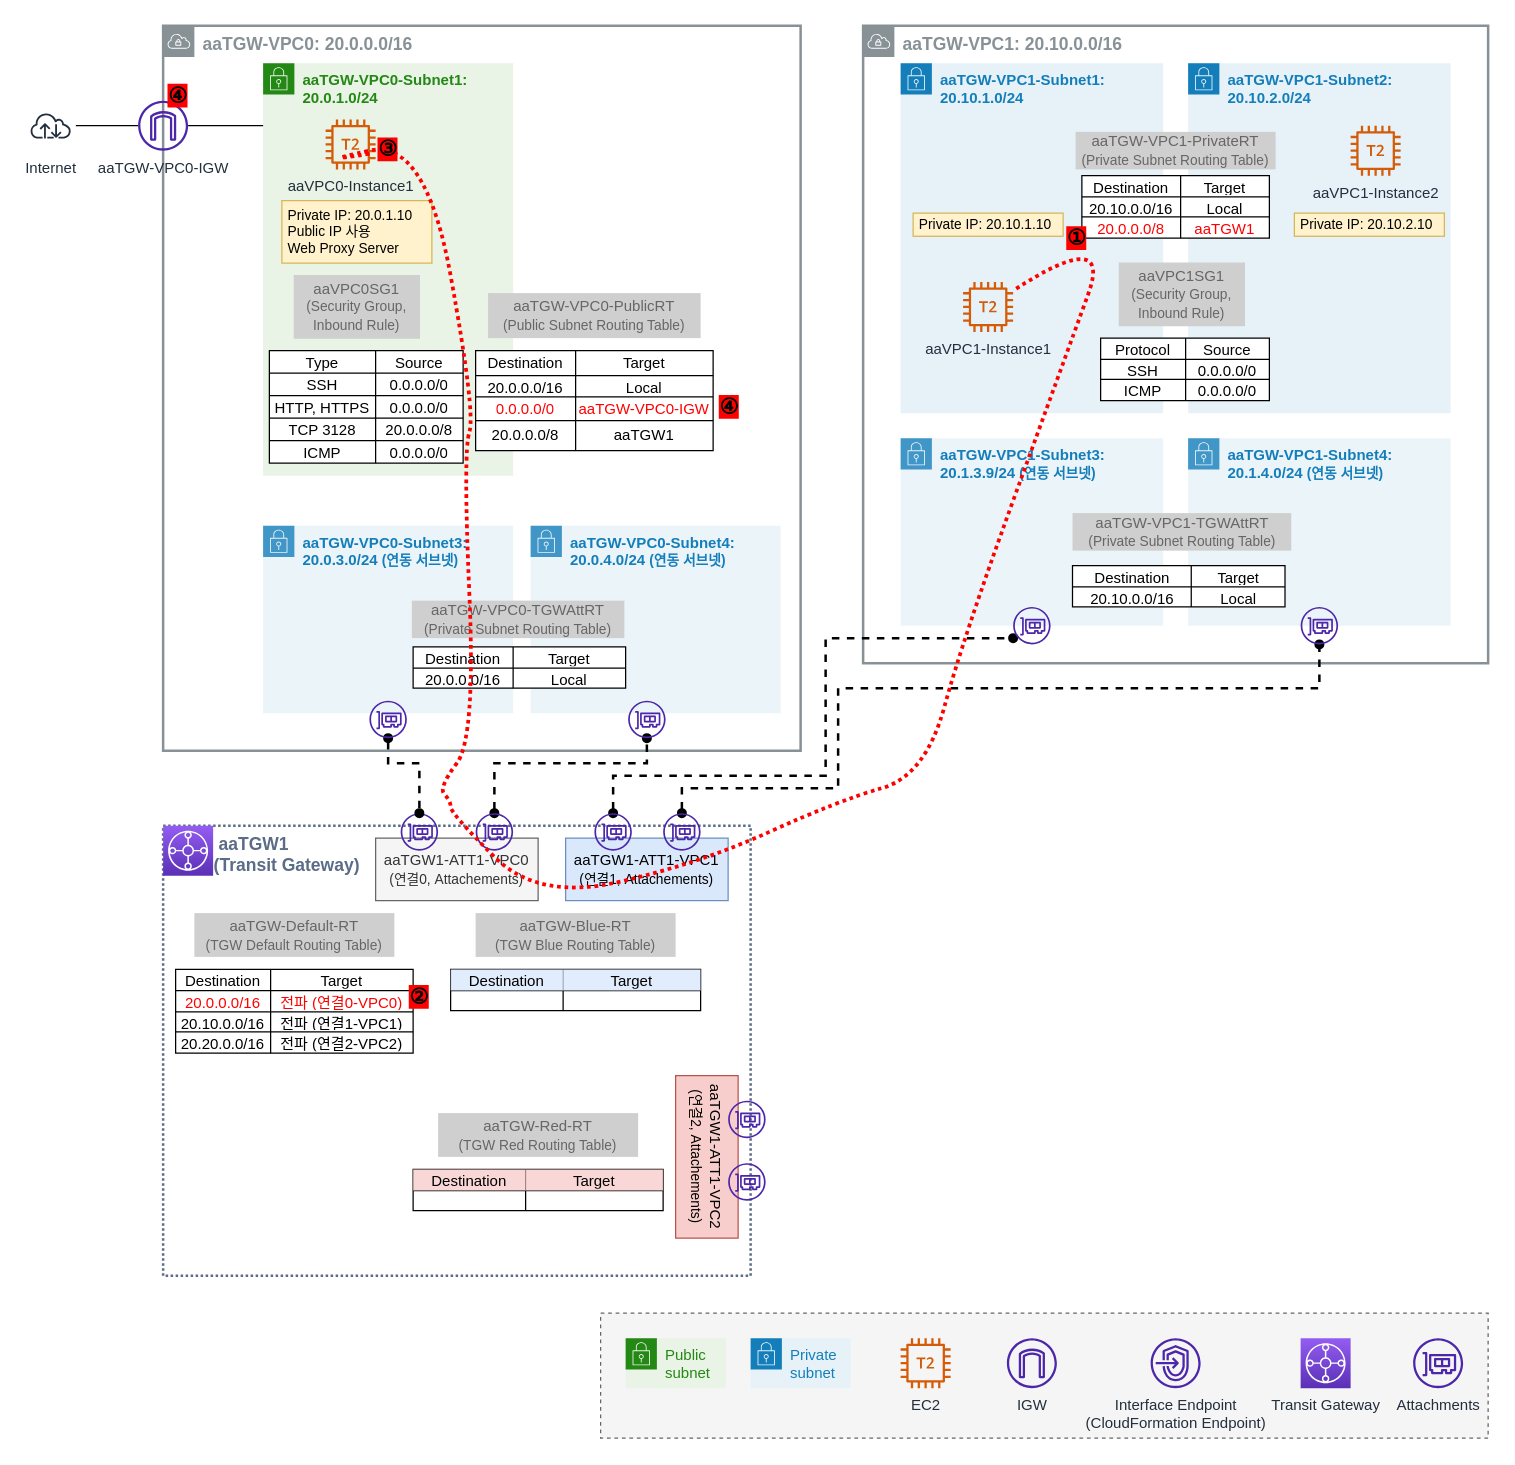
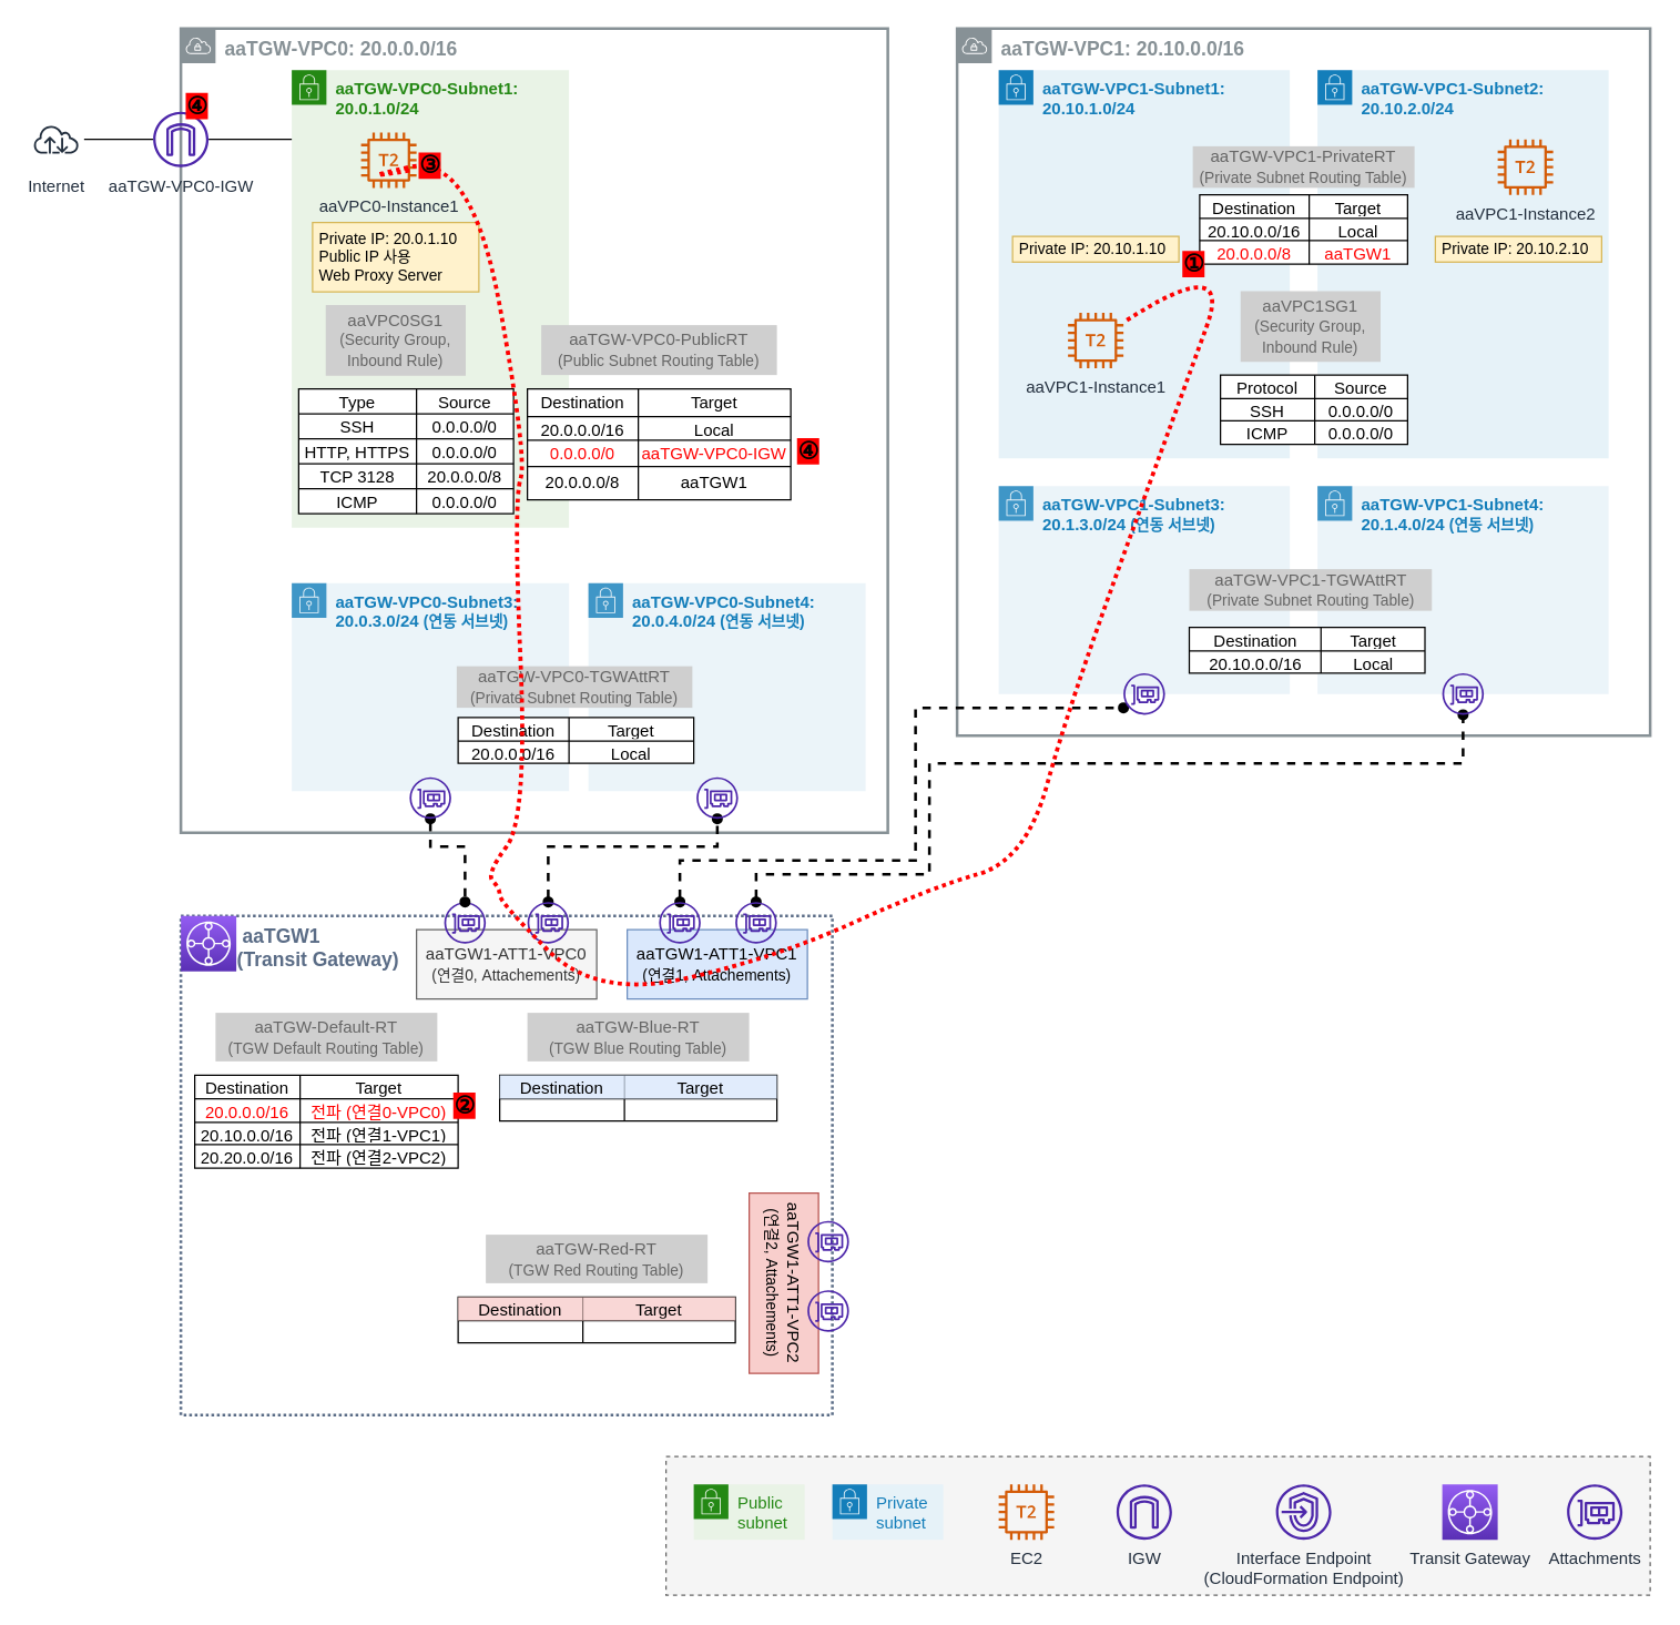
- <mxCell id="134" value="&lt;b&gt;aaTGW-VPC1-Subnet3: 20.1.3.9/24 &lt;font style=&quot;font-size: 11px;&quot;&gt;(연동 서브넷)&lt;/font&gt;&lt;/b&gt;" style="points=[[0,0],[0.25,0],[0.5,0],[0.75,0],[1,0],[1,0.25],[1,0.5],[1,0.75],[1,1],[0.75,1],[0.5,1],[0.25,1],[0,1],[0,0.75],[0,0.5],[0,0.25]];outlineConnect=0;gradientColor=none;html=1;whiteSpace=wrap;fontSize=12;fontStyle=0;container=1;pointerEvents=0;collapsible=0;recursiveResize=0;shape=mxgraph.aws4.group;grIcon=mxgraph.aws4.group_security_group;grStroke=0;strokeColor=#147EBA;fillColor=#E6F2F8;verticalAlign=top;align=left;spacingLeft=30;fontColor=#147EBA;dashed=0;dashPattern=1 1;strokeWidth=2;opacity=80;" parent="1" vertex="1"><mxGeometry x="720" y="350" width="210" height="150" as="geometry" /></mxCell>
+ <mxCell id="134" value="&lt;b&gt;aaTGW-VPC1-Subnet3: 20.1.3.0/24 &lt;font style=&quot;font-size: 11px;&quot;&gt;(연동 서브넷)&lt;/font&gt;&lt;/b&gt;" style="points=[[0,0],[0.25,0],[0.5,0],[0.75,0],[1,0],[1,0.25],[1,0.5],[1,0.75],[1,1],[0.75,1],[0.5,1],[0.25,1],[0,1],[0,0.75],[0,0.5],[0,0.25]];outlineConnect=0;gradientColor=none;html=1;whiteSpace=wrap;fontSize=12;fontStyle=0;container=1;pointerEvents=0;collapsible=0;recursiveResize=0;shape=mxgraph.aws4.group;grIcon=mxgraph.aws4.group_security_group;grStroke=0;strokeColor=#147EBA;fillColor=#E6F2F8;verticalAlign=top;align=left;spacingLeft=30;fontColor=#147EBA;dashed=0;dashPattern=1 1;strokeWidth=2;opacity=80;" parent="1" vertex="1"><mxGeometry x="720" y="350" width="210" height="150" as="geometry" /></mxCell>
